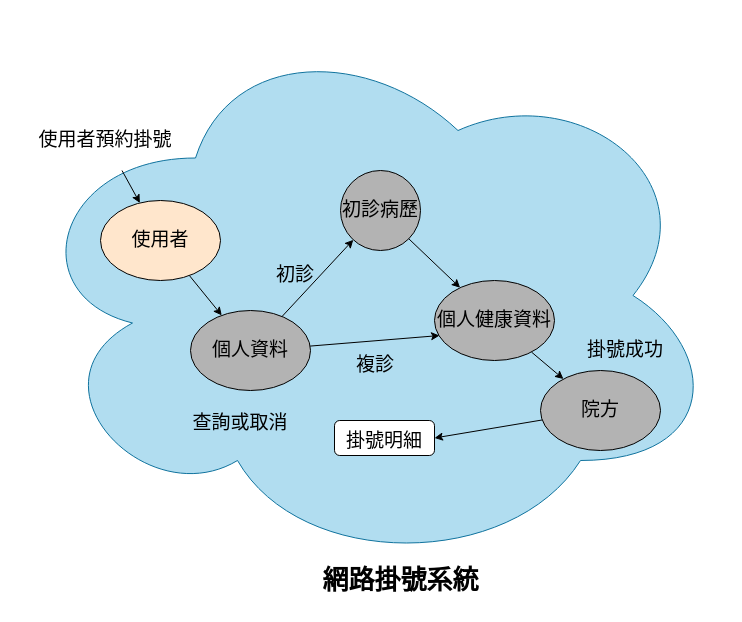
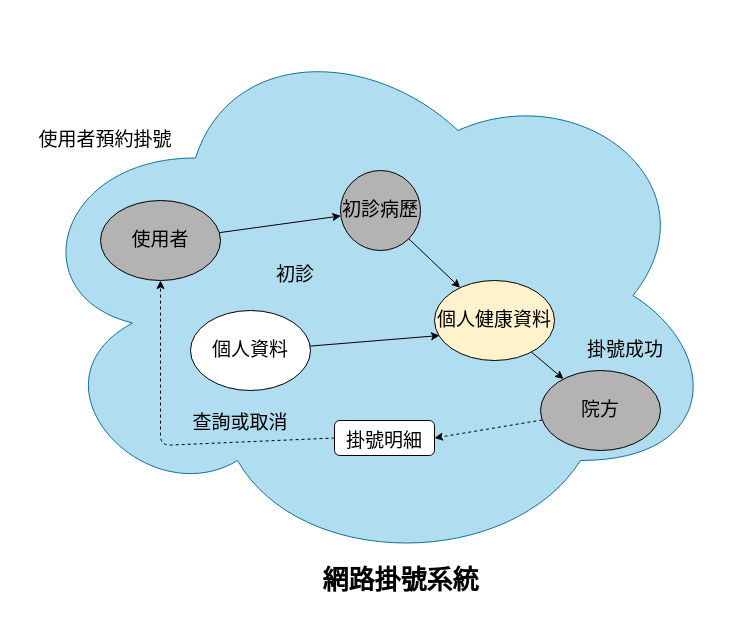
- <mxCell id="11" value="" style="endArrow=classic;html=1;fontSize=19;strokeColor=#000000;" edge="1" parent="1" source="12" target="4"><mxGeometry width="50" height="50" relative="1" as="geometry"><mxPoint x="120.004" y="135.897" as="sourcePoint" /><mxPoint x="142.056" y="180.003" as="targetPoint" /></mxGeometry></mxCell>
- <mxCell id="4" value="使用者" style="ellipse;whiteSpace=wrap;html=1;fontSize=19;fillColor=#ffe6cc;" vertex="1" parent="1"><mxGeometry x="100" y="200" width="120" height="80" as="geometry" /></mxCell>
+ <mxCell id="4" value="使用者" style="ellipse;whiteSpace=wrap;html=1;fontSize=19;fillColor=#B3B3B3;" vertex="1" parent="1"><mxGeometry x="100" y="200" width="120" height="80" as="geometry" /></mxCell>
- <mxCell id="9" value="" style="endArrow=classic;html=1;fontSize=19;strokeColor=#000000;" edge="1" parent="1" source="5" target="6"><mxGeometry width="50" height="50" relative="1" as="geometry"><mxPoint x="228.974" y="257.947" as="sourcePoint" /><mxPoint x="251.026" y="302.053" as="targetPoint" /></mxGeometry></mxCell>
- <mxCell id="8" value="" style="endArrow=classic;html=1;fontSize=19;strokeColor=#000000;" edge="1" parent="1" source="4" target="5"><mxGeometry width="50" height="50" relative="1" as="geometry"><mxPoint x="235" y="250" as="sourcePoint" /><mxPoint x="285" y="200" as="targetPoint" /></mxGeometry></mxCell>
+ <mxCell id="8" value="" style="endArrow=classic;html=1;fontSize=19;strokeColor=#000000;" edge="1" parent="1" source="4" target="6"><mxGeometry width="50" height="50" relative="1" as="geometry"><mxPoint x="235" y="250" as="sourcePoint" /><mxPoint x="285" y="200" as="targetPoint" /></mxGeometry></mxCell>
- <mxCell id="15" value="個人健康資料" style="ellipse;whiteSpace=wrap;html=1;fontSize=19;fillColor=#B3B3B3;" vertex="1" parent="1"><mxGeometry x="434" y="280" width="120" height="80" as="geometry" /></mxCell>
+ <mxCell id="15" value="個人健康資料" style="ellipse;whiteSpace=wrap;html=1;fontSize=19;fillColor=#fff2cc;" vertex="1" parent="1"><mxGeometry x="434" y="280" width="120" height="80" as="geometry" /></mxCell>
- <mxCell id="5" value="個人資料" style="ellipse;whiteSpace=wrap;html=1;fontSize=19;fillColor=#B3B3B3;" vertex="1" parent="1"><mxGeometry x="190" y="310" width="120" height="80" as="geometry" /></mxCell>
+ <mxCell id="5" value="個人資料" style="ellipse;whiteSpace=wrap;html=1;fontSize=19;fillColor=#ffffff;" vertex="1" parent="1"><mxGeometry x="190" y="310" width="120" height="80" as="geometry" /></mxCell>
- <mxCell id="14" value="&lt;font&gt;複診&lt;/font&gt;" style="text;html=1;strokeColor=none;fillColor=none;align=center;verticalAlign=middle;whiteSpace=wrap;rounded=0;fontSize=19;fontColor=#000000;" vertex="1" parent="1"><mxGeometry x="350" y="330" width="50" height="70" as="geometry" /></mxCell>
- <mxCell id="21" value="" style="endArrow=classic;html=1;strokeColor=#000000;fontSize=19;fontColor=#000000;dashed=0;entryX=1;entryY=0.5;entryDx=0;entryDy=0;" edge="1" parent="1" source="7" target="19"><mxGeometry width="50" height="50" relative="1" as="geometry"><mxPoint x="655" y="545" as="sourcePoint" /><mxPoint x="475" y="380" as="targetPoint" /><Array as="points" /></mxGeometry></mxCell>
+ <mxCell id="21" value="" style="endArrow=classic;html=1;strokeColor=#000000;fontSize=19;fontColor=#000000;dashed=1;entryX=1;entryY=0.5;entryDx=0;entryDy=0;" edge="1" parent="1" source="7" target="19"><mxGeometry width="50" height="50" relative="1" as="geometry"><mxPoint x="655" y="545" as="sourcePoint" /><mxPoint x="475" y="380" as="targetPoint" /><Array as="points" /></mxGeometry></mxCell>
+ <mxCell id="20" value="" style="endArrow=classic;html=1;strokeColor=#000000;fontSize=19;fontColor=#000000;dashed=1;entryX=0.5;entryY=1;entryDx=0;entryDy=0;exitX=0;exitY=0.5;exitDx=0;exitDy=0;" edge="1" parent="1" source="19" target="4"><mxGeometry width="50" height="50" relative="1" as="geometry"><mxPoint x="310" y="460" as="sourcePoint" /><mxPoint x="360" y="410" as="targetPoint" /><Array as="points"><mxPoint x="160" y="445" /></Array></mxGeometry></mxCell>
